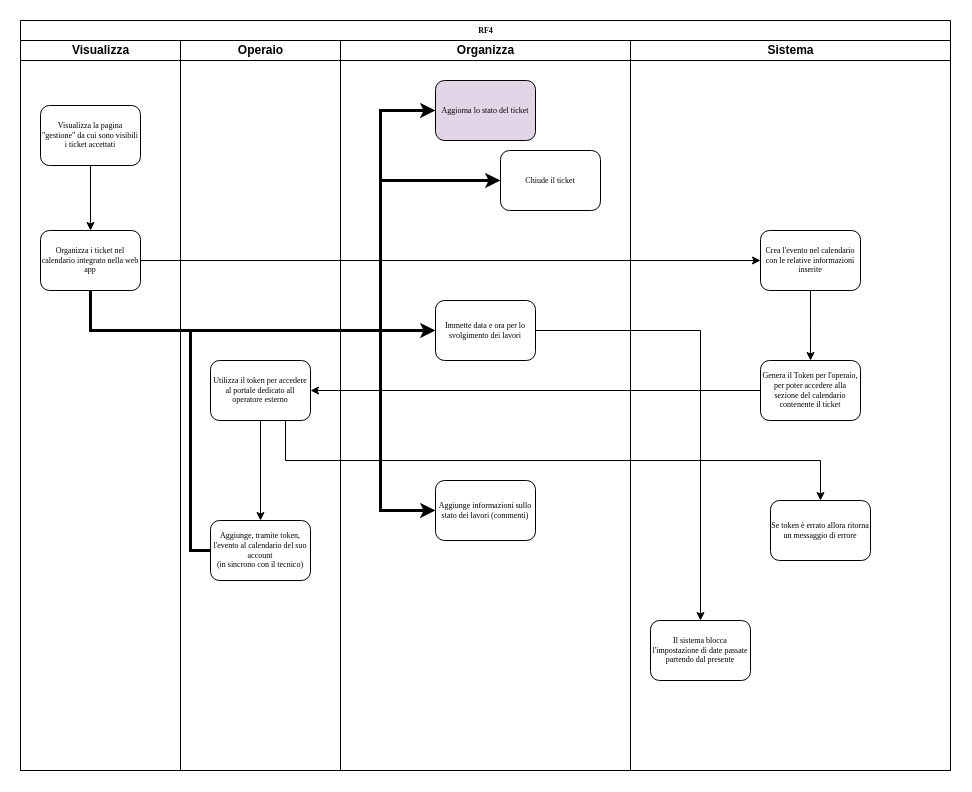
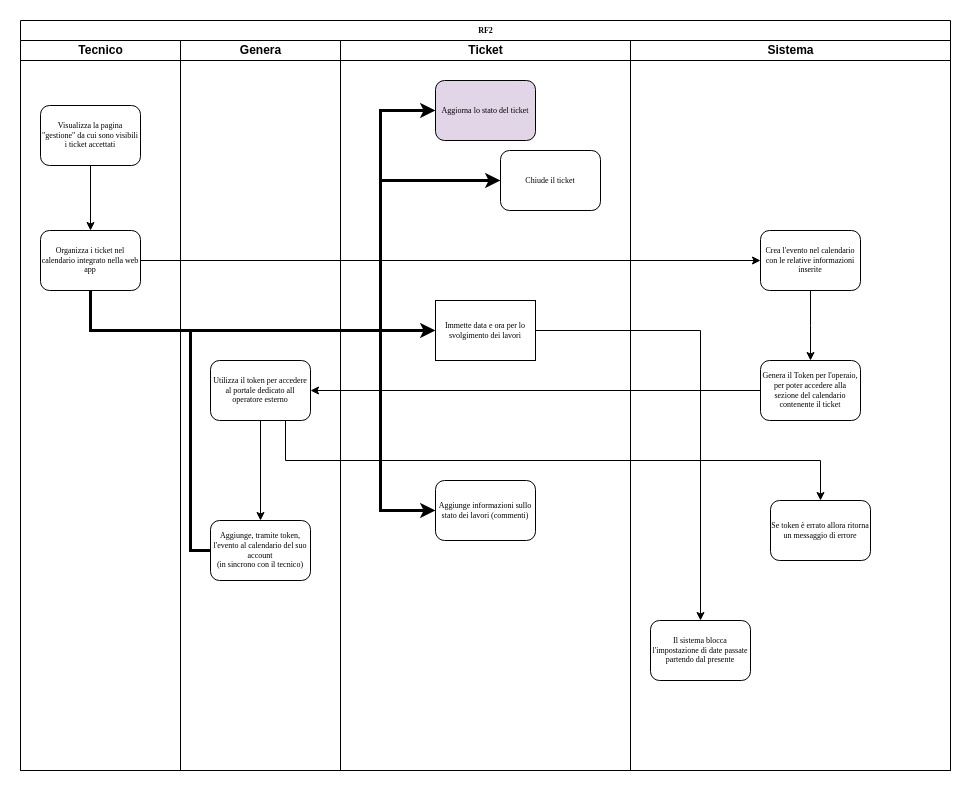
- <mxCell id="2" value="RF4" style="swimlane;html=1;childLayout=stackLayout;startSize=20;rounded=0;shadow=0;labelBackgroundColor=none;strokeWidth=1;fontFamily=Verdana;fontSize=8;align=center;" parent="1" vertex="1"><mxGeometry x="20" y="20" width="930" height="750" as="geometry" /></mxCell>
+ <mxCell id="2" value="RF2" style="swimlane;html=1;childLayout=stackLayout;startSize=20;rounded=0;shadow=0;labelBackgroundColor=none;strokeWidth=1;fontFamily=Verdana;fontSize=8;align=center;" parent="1" vertex="1"><mxGeometry x="20" y="20" width="930" height="750" as="geometry" /></mxCell>
- <mxCell id="3" value="Visualizza" style="swimlane;html=1;startSize=20;" parent="2" vertex="1"><mxGeometry y="20" width="160" height="730" as="geometry" /></mxCell>
+ <mxCell id="3" value="Tecnico" style="swimlane;html=1;startSize=20;" parent="2" vertex="1"><mxGeometry y="20" width="160" height="730" as="geometry" /></mxCell>
- <mxCell id="8" value="Operaio" style="swimlane;html=1;startSize=20;" parent="2" vertex="1"><mxGeometry x="160" y="20" width="160" height="730" as="geometry" /></mxCell>
+ <mxCell id="8" value="Genera" style="swimlane;html=1;startSize=20;" parent="2" vertex="1"><mxGeometry x="160" y="20" width="160" height="730" as="geometry" /></mxCell>
- <mxCell id="14" value="Organizza" style="swimlane;html=1;startSize=20;" parent="2" vertex="1"><mxGeometry x="320" y="20" width="290" height="730" as="geometry" /></mxCell>
+ <mxCell id="14" value="Ticket" style="swimlane;html=1;startSize=20;" parent="2" vertex="1"><mxGeometry x="320" y="20" width="290" height="730" as="geometry" /></mxCell>
- <mxCell id="16" value="Immette data e ora per lo svolgimento dei lavori" style="rounded=1;whiteSpace=wrap;html=1;shadow=0;labelBackgroundColor=none;strokeWidth=1;fontFamily=Verdana;fontSize=8;align=center;" vertex="1" parent="14"><mxGeometry x="95" y="260" width="100" height="60" as="geometry" /></mxCell>
+ <mxCell id="16" value="Immette data e ora per lo svolgimento dei lavori" style="whiteSpace=wrap;html=1;shadow=0;labelBackgroundColor=none;strokeWidth=1;fontFamily=Verdana;fontSize=8;align=center;rounded=0;" vertex="1" parent="14"><mxGeometry x="95" y="260" width="100" height="60" as="geometry" /></mxCell>
